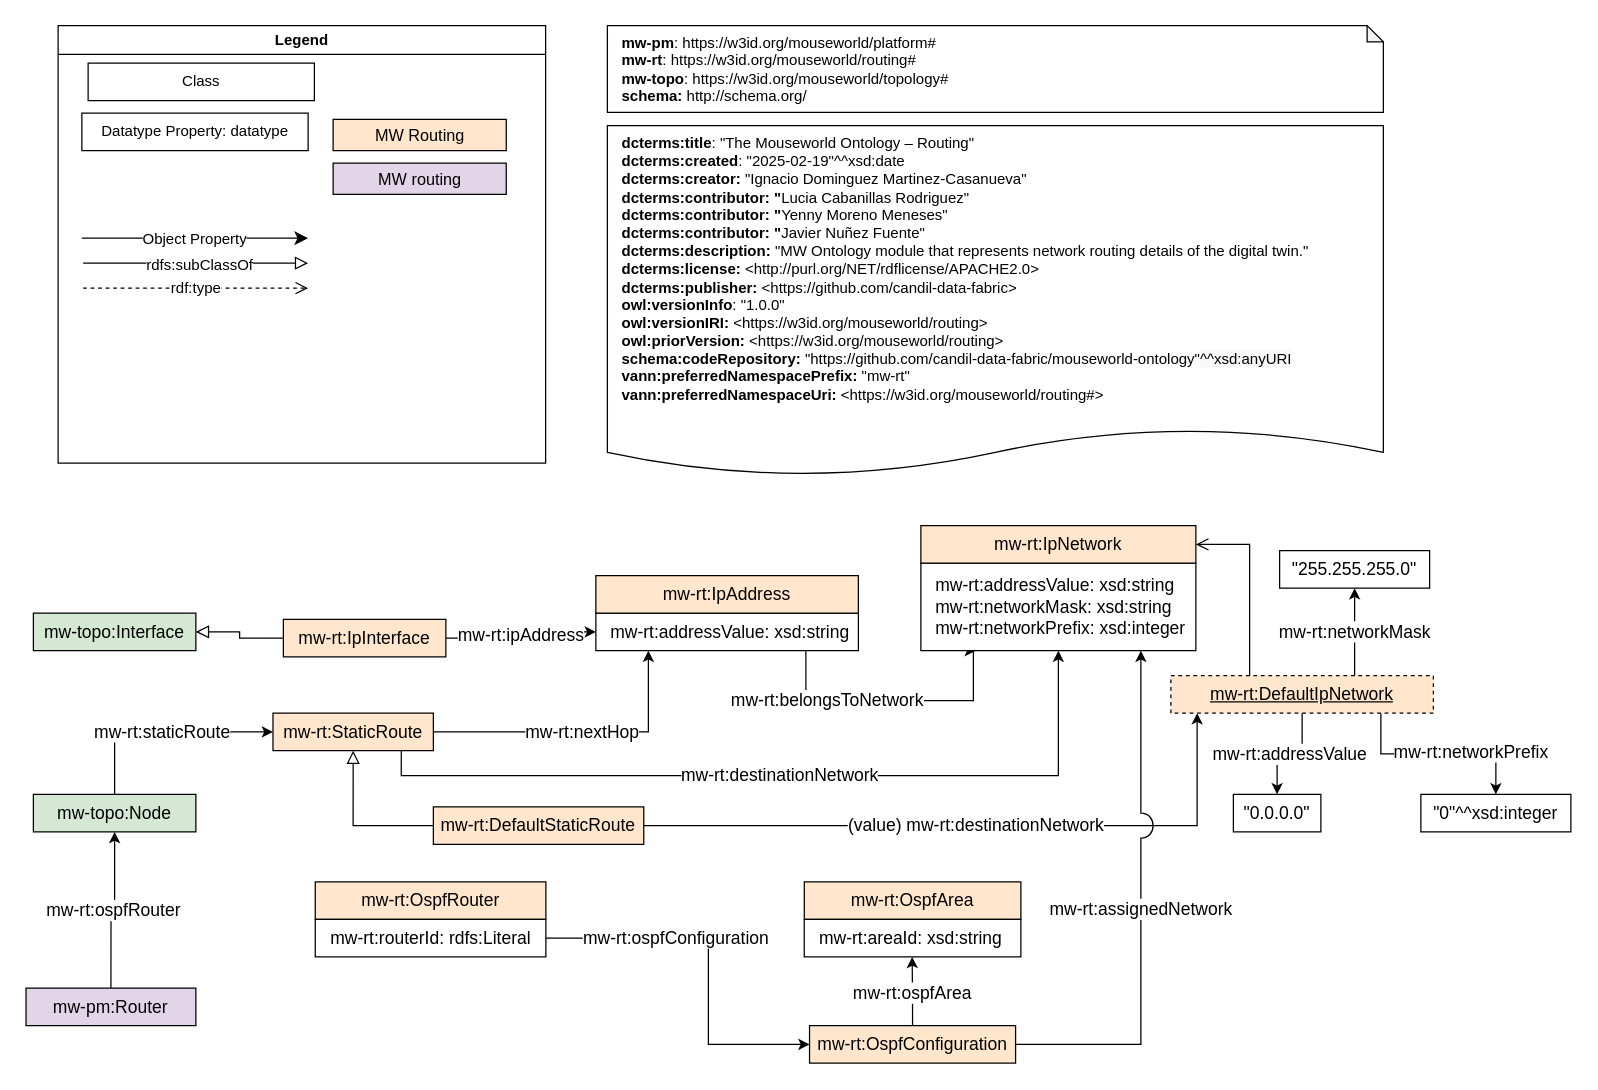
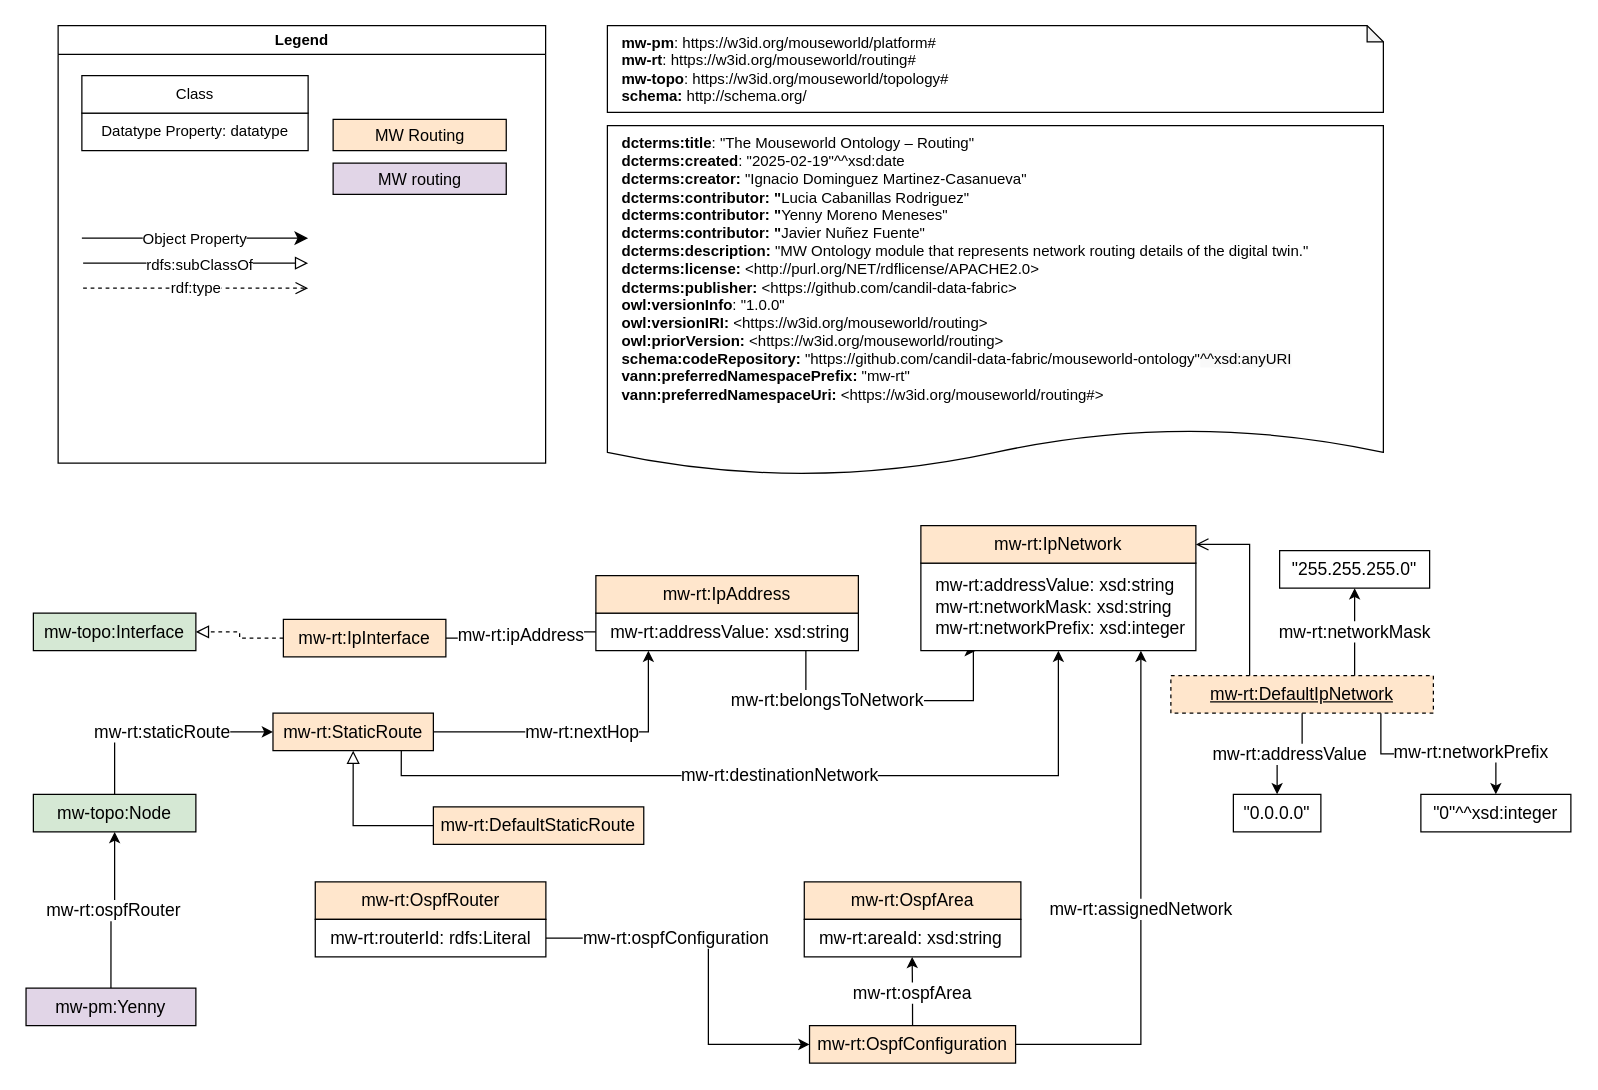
- <mxCell id="41" value="Class" style="rounded=0;whiteSpace=wrap;html=1;snapToPoint=1;points=[[0.1,0],[0.2,0],[0.3,0],[0.4,0],[0.5,0],[0.6,0],[0.7,0],[0.8,0],[0.9,0],[0,0.1],[0,0.3],[0,0.5],[0,0.7],[0,0.9],[0.1,1],[0.2,1],[0.3,1],[0.4,1],[0.5,1],[0.6,1],[0.7,1],[0.8,1],[0.9,1],[1,0.1],[1,0.3],[1,0.5],[1,0.7],[1,0.9]];" vertex="1" parent="39"><mxGeometry x="24" y="30" width="181" height="30" as="geometry" /></mxCell>
+ <mxCell id="41" value="Class" style="rounded=0;whiteSpace=wrap;html=1;snapToPoint=1;points=[[0.1,0],[0.2,0],[0.3,0],[0.4,0],[0.5,0],[0.6,0],[0.7,0],[0.8,0],[0.9,0],[0,0.1],[0,0.3],[0,0.5],[0,0.7],[0,0.9],[0.1,1],[0.2,1],[0.3,1],[0.4,1],[0.5,1],[0.6,1],[0.7,1],[0.8,1],[0.9,1],[1,0.1],[1,0.3],[1,0.5],[1,0.7],[1,0.9]];" vertex="1" parent="39"><mxGeometry x="19" y="40" width="181" height="30" as="geometry" /></mxCell>
- <mxCell id="4" value="mw-rt:ipAddress" style="edgeStyle=orthogonalEdgeStyle;rounded=0;orthogonalLoop=1;jettySize=auto;html=1;exitX=1;exitY=0.5;exitDx=0;exitDy=0;entryX=0;entryY=0.5;entryDx=0;entryDy=0;fontSize=14;" parent="1" source="5" target="7" edge="1"><mxGeometry x="-0.004" relative="1" as="geometry"><mxPoint as="offset" /></mxGeometry></mxCell>
+ <mxCell id="4" value="mw-rt:ipAddress" style="edgeStyle=orthogonalEdgeStyle;rounded=0;orthogonalLoop=1;jettySize=auto;html=1;exitX=1;exitY=0.5;exitDx=0;exitDy=0;entryX=0;entryY=0.5;entryDx=0;entryDy=0;fontSize=14;endArrow=none;" parent="1" source="5" target="7" edge="1"><mxGeometry x="-0.004" relative="1" as="geometry"><mxPoint as="offset" /></mxGeometry></mxCell>
- <mxCell id="6" value="" style="endArrow=block;html=1;fontColor=#000000;endFill=0;endSize=8;arcSize=0;rounded=0;fontFamily=Helvetica;entryX=1;entryY=0.5;entryDx=0;entryDy=0;exitX=0;exitY=0.5;exitDx=0;exitDy=0;fontSize=13;edgeStyle=orthogonalEdgeStyle;" parent="1" source="5" target="3" edge="1"><mxGeometry width="50" height="50" relative="1" as="geometry"><mxPoint x="-74" y="730" as="sourcePoint" /><mxPoint x="-148" y="680" as="targetPoint" /></mxGeometry></mxCell>
+ <mxCell id="6" value="" style="endArrow=block;html=1;fontColor=#000000;endFill=0;endSize=8;arcSize=0;rounded=0;fontFamily=Helvetica;entryX=1;entryY=0.5;entryDx=0;entryDy=0;exitX=0;exitY=0.5;exitDx=0;exitDy=0;fontSize=13;edgeStyle=orthogonalEdgeStyle;dashed=1;" parent="1" source="5" target="3" edge="1"><mxGeometry width="50" height="50" relative="1" as="geometry"><mxPoint x="-74" y="730" as="sourcePoint" /><mxPoint x="-148" y="680" as="targetPoint" /></mxGeometry></mxCell>
- <mxCell id="15" value="&lt;span style=&quot;font-size: 14px;&quot;&gt;(value) mw-rt:destinationNetwork&lt;/span&gt;" style="edgeStyle=orthogonalEdgeStyle;rounded=0;orthogonalLoop=1;jettySize=auto;html=1;exitX=1;exitY=0.5;exitDx=0;exitDy=0;entryX=0.1;entryY=1;entryDx=0;entryDy=0;" parent="1" source="16" target="29" edge="1"><mxGeometry relative="1" as="geometry" /></mxCell>
- <mxCell id="11" value="mw-pm:Router" style="rounded=0;whiteSpace=wrap;html=1;snapToPoint=1;points=[[0.1,0],[0.2,0],[0.3,0],[0.4,0],[0.5,0],[0.6,0],[0.7,0],[0.8,0],[0.9,0],[0,0.1],[0,0.3],[0,0.5],[0,0.7],[0,0.9],[0.1,1],[0.2,1],[0.3,1],[0.4,1],[0.5,1],[0.6,1],[0.7,1],[0.8,1],[0.9,1],[1,0.1],[1,0.3],[1,0.5],[1,0.7],[1,0.9]];fillColor=#e1d5e7;strokeColor=#000000;fontSize=14;align=center;verticalAlign=middle;fontFamily=Helvetica;" parent="1" vertex="1"><mxGeometry x="20.13" y="790" width="135.87" height="30" as="geometry" /></mxCell>
+ <mxCell id="11" value="mw-pm:Yenny" style="rounded=0;whiteSpace=wrap;html=1;snapToPoint=1;points=[[0.1,0],[0.2,0],[0.3,0],[0.4,0],[0.5,0],[0.6,0],[0.7,0],[0.8,0],[0.9,0],[0,0.1],[0,0.3],[0,0.5],[0,0.7],[0,0.9],[0.1,1],[0.2,1],[0.3,1],[0.4,1],[0.5,1],[0.6,1],[0.7,1],[0.8,1],[0.9,1],[1,0.1],[1,0.3],[1,0.5],[1,0.7],[1,0.9]];fillColor=#e1d5e7;strokeColor=#000000;fontSize=14;align=center;verticalAlign=middle;fontFamily=Helvetica;" parent="1" vertex="1"><mxGeometry x="20.13" y="790" width="135.87" height="30" as="geometry" /></mxCell>
